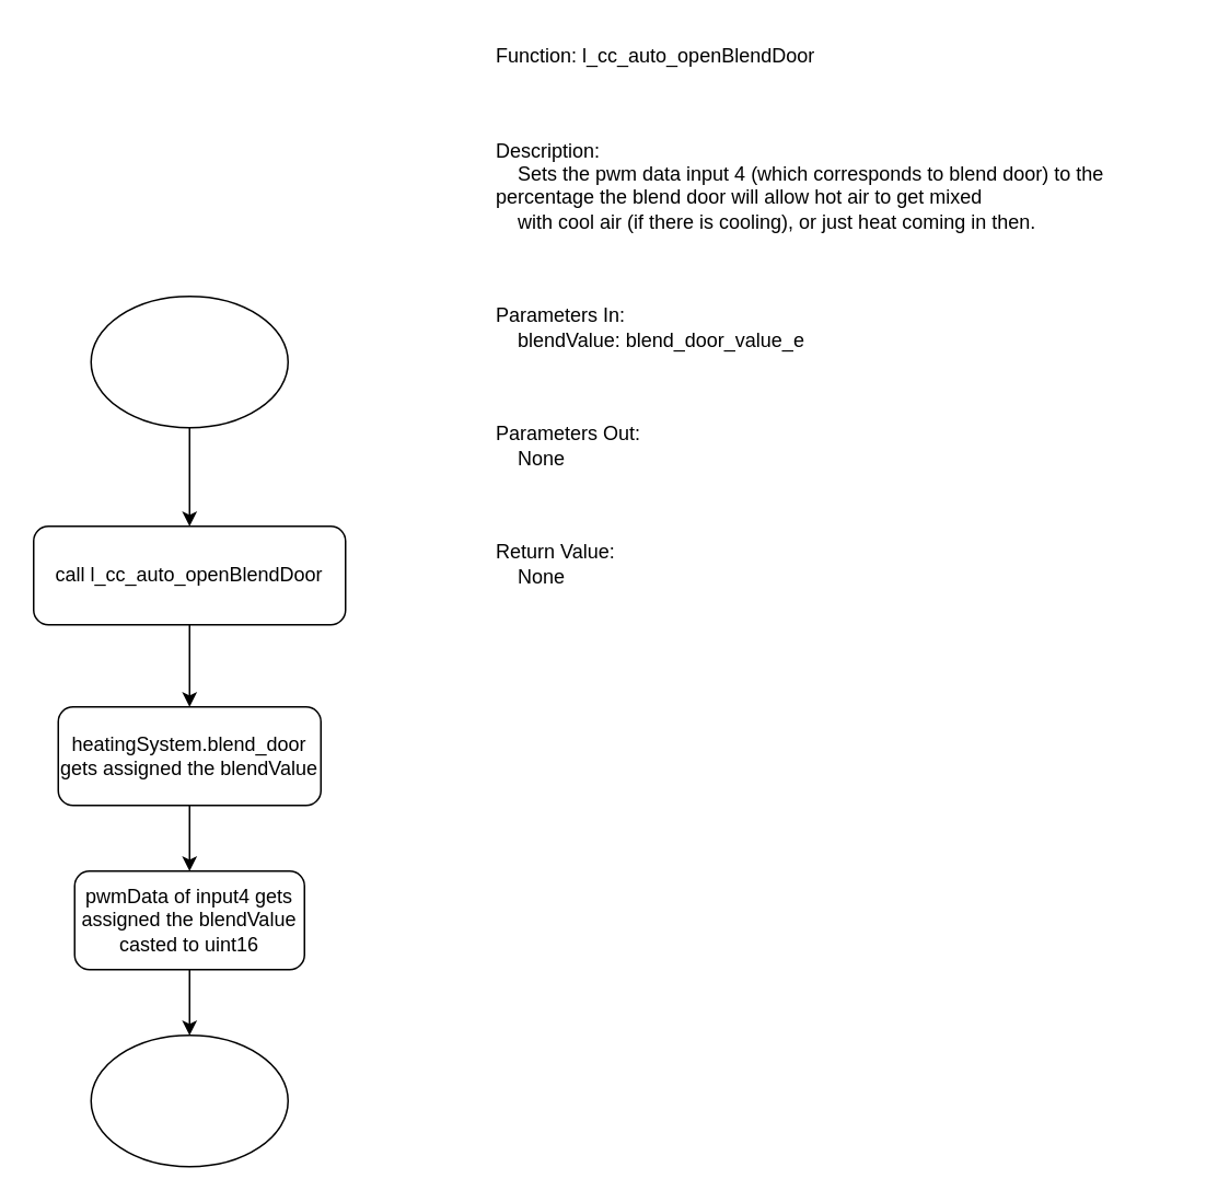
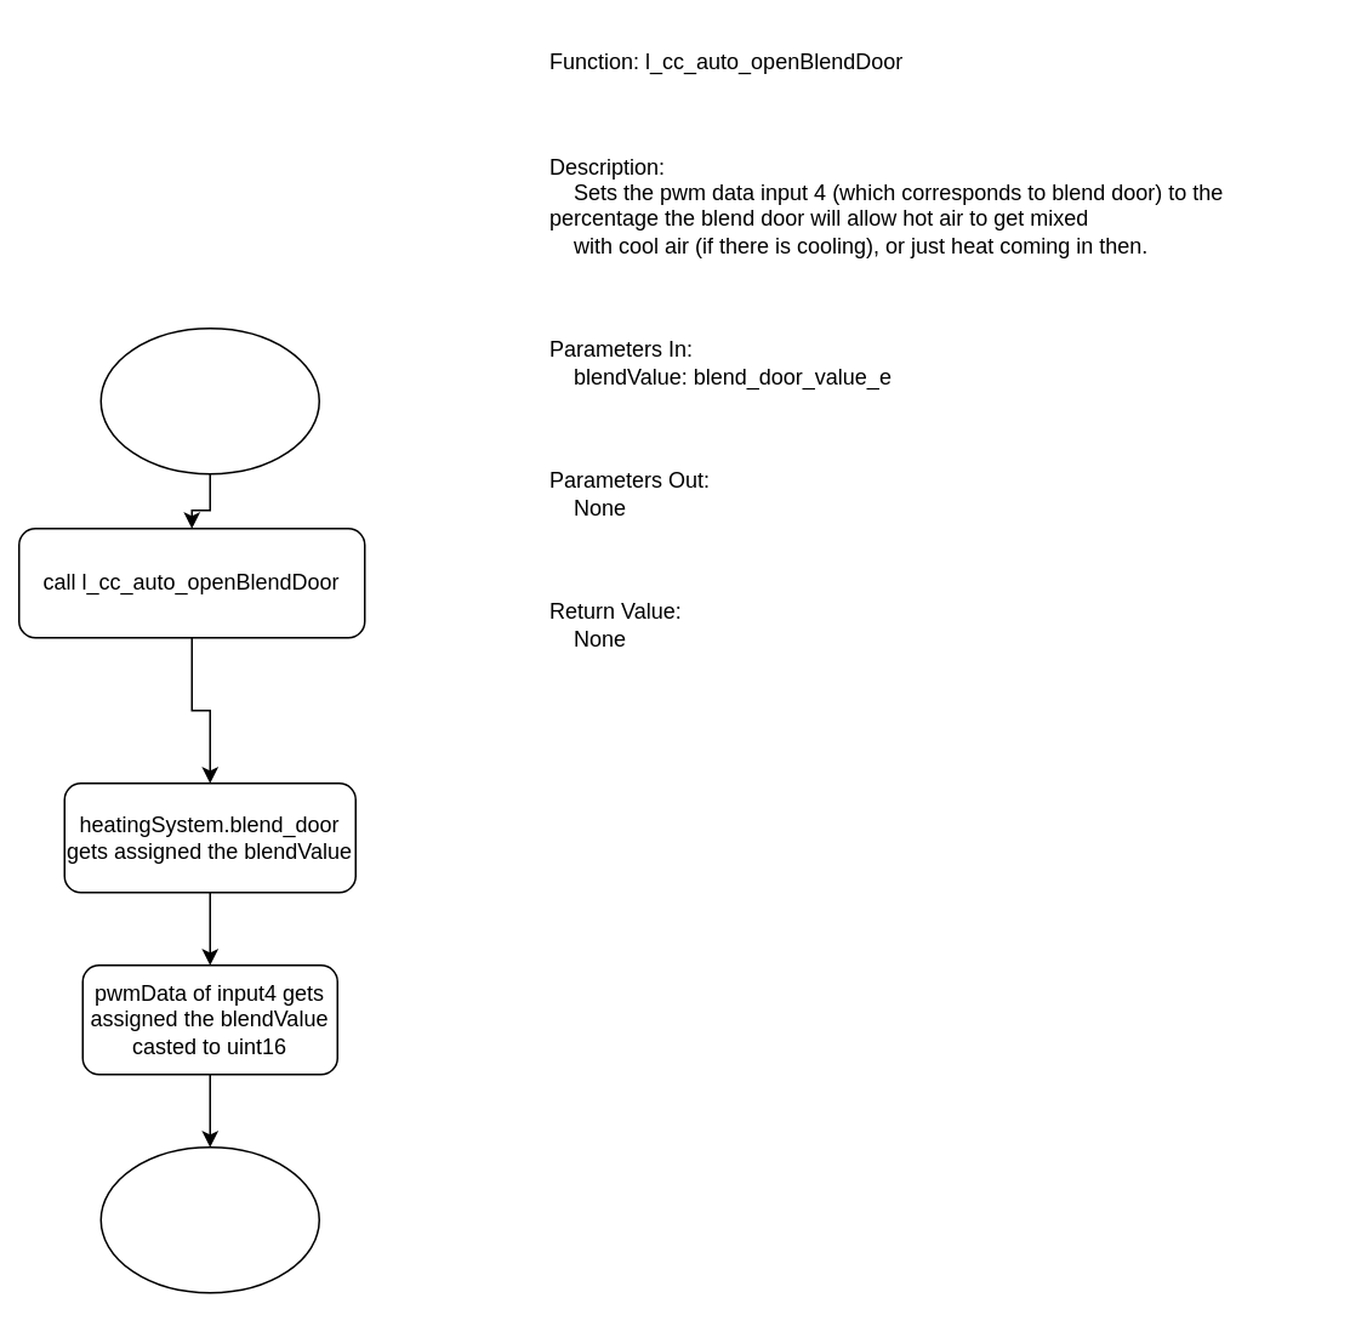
- <mxCell id="6" value="call&amp;nbsp;l_cc_auto_openBlendDoor" style="rounded=1;whiteSpace=wrap;html=1;" vertex="1" parent="1"><mxGeometry x="20" y="320" width="190" height="60" as="geometry" /></mxCell>
+ <mxCell id="6" value="call&amp;nbsp;l_cc_auto_openBlendDoor" style="rounded=1;whiteSpace=wrap;html=1;" vertex="1" parent="1"><mxGeometry x="10" y="290" width="190" height="60" as="geometry" /></mxCell>
